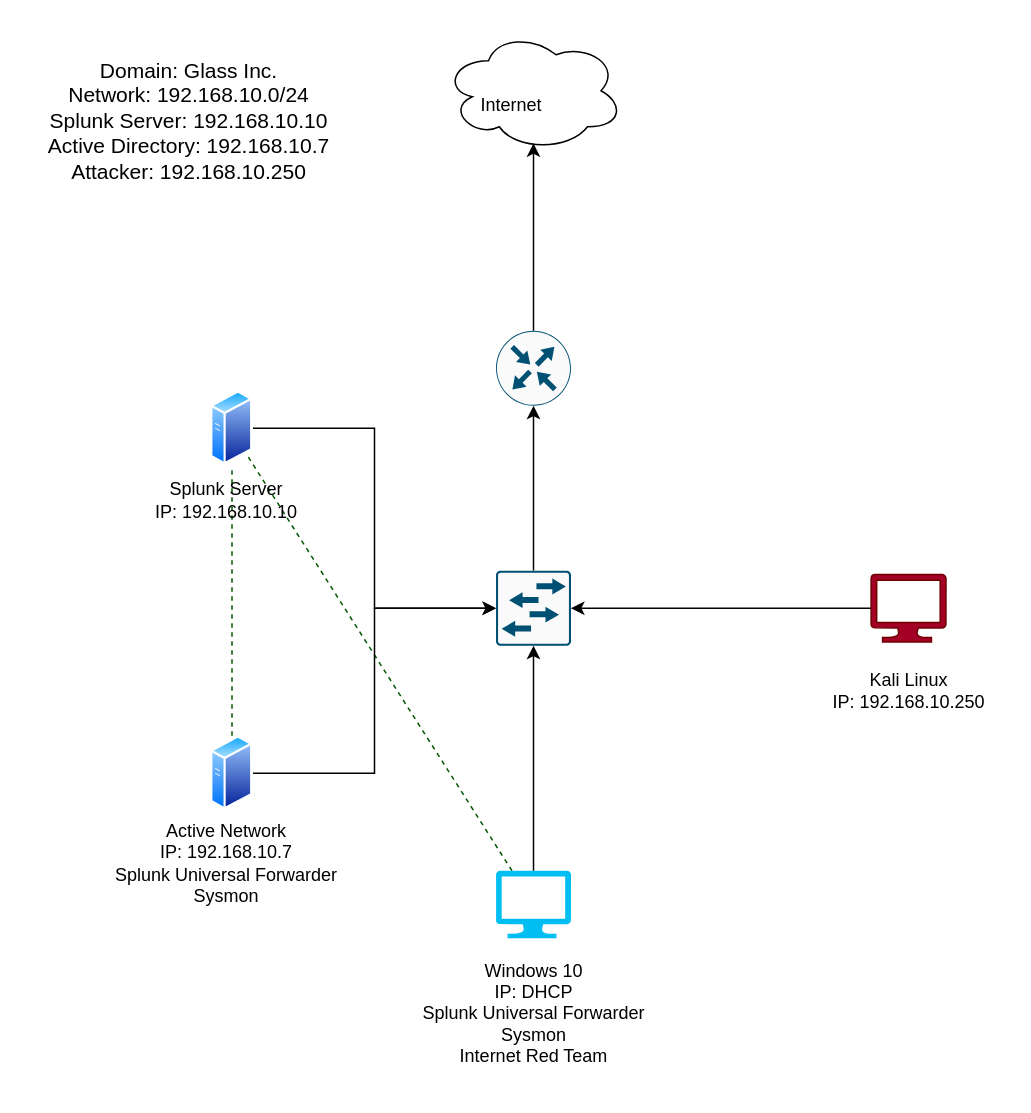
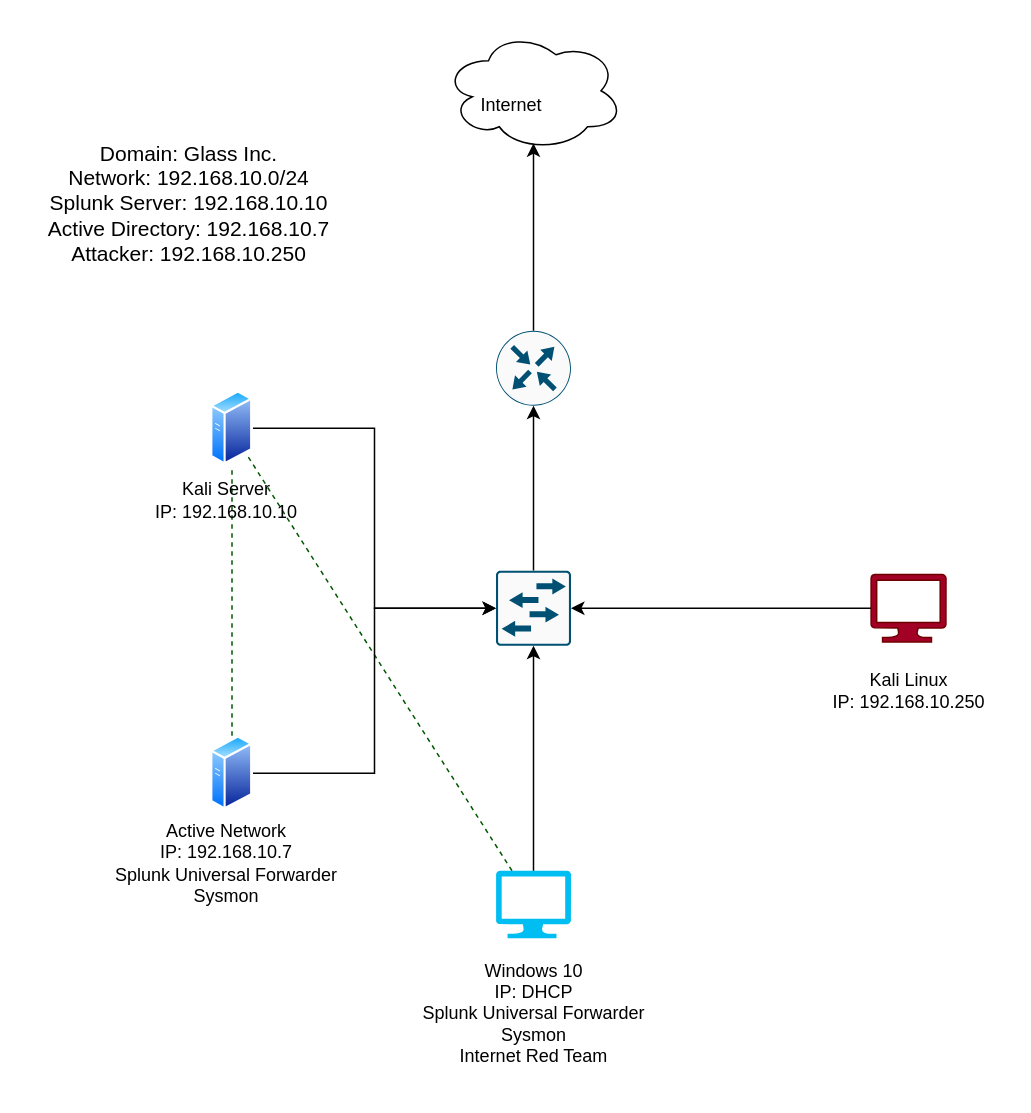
- <mxCell id="17" value="&lt;font style=&quot;font-size: 14px;&quot;&gt;Domain: Glass Inc.&lt;/font&gt;&lt;div&gt;&lt;font style=&quot;font-size: 14px;&quot;&gt;Network: 192.168.10.0/24&lt;/font&gt;&lt;/div&gt;&lt;div&gt;&lt;font style=&quot;font-size: 14px;&quot;&gt;Splunk Server: 192.168.10.10&lt;/font&gt;&lt;/div&gt;&lt;div&gt;&lt;font style=&quot;font-size: 14px;&quot;&gt;Active Directory: 192.168.10.7&lt;/font&gt;&lt;/div&gt;&lt;div&gt;&lt;font style=&quot;font-size: 14px;&quot;&gt;Attacker: 192.168.10.250&lt;/font&gt;&lt;/div&gt;" style="text;html=1;align=center;verticalAlign=middle;resizable=0;points=[];autosize=1;strokeColor=none;fillColor=none;" vertex="1" parent="1"><mxGeometry x="20" y="30" width="210" height="100" as="geometry" /></mxCell>
+ <mxCell id="17" value="&lt;font style=&quot;font-size: 14px;&quot;&gt;Domain: Glass Inc.&lt;/font&gt;&lt;div&gt;&lt;font style=&quot;font-size: 14px;&quot;&gt;Network: 192.168.10.0/24&lt;/font&gt;&lt;/div&gt;&lt;div&gt;&lt;font style=&quot;font-size: 14px;&quot;&gt;Splunk Server: 192.168.10.10&lt;/font&gt;&lt;/div&gt;&lt;div&gt;&lt;font style=&quot;font-size: 14px;&quot;&gt;Active Directory: 192.168.10.7&lt;/font&gt;&lt;/div&gt;&lt;div&gt;&lt;font style=&quot;font-size: 14px;&quot;&gt;Attacker: 192.168.10.250&lt;/font&gt;&lt;/div&gt;" style="text;html=1;align=center;verticalAlign=middle;resizable=0;points=[];autosize=1;strokeColor=none;fillColor=none;" vertex="1" parent="1"><mxGeometry x="20" y="85" width="210" height="100" as="geometry" /></mxCell>
- <mxCell id="19" value="Splunk Server&lt;div&gt;IP: 192.168.10.10&lt;/div&gt;" style="text;html=1;align=center;verticalAlign=middle;resizable=0;points=[];autosize=1;strokeColor=none;fillColor=none;" vertex="1" parent="1"><mxGeometry x="90" y="313" width="120" height="40" as="geometry" /></mxCell>
+ <mxCell id="19" value="Kali Server&lt;div&gt;IP: 192.168.10.10&lt;/div&gt;" style="text;html=1;align=center;verticalAlign=middle;resizable=0;points=[];autosize=1;strokeColor=none;fillColor=none;" vertex="1" parent="1"><mxGeometry x="90" y="313" width="120" height="40" as="geometry" /></mxCell>
